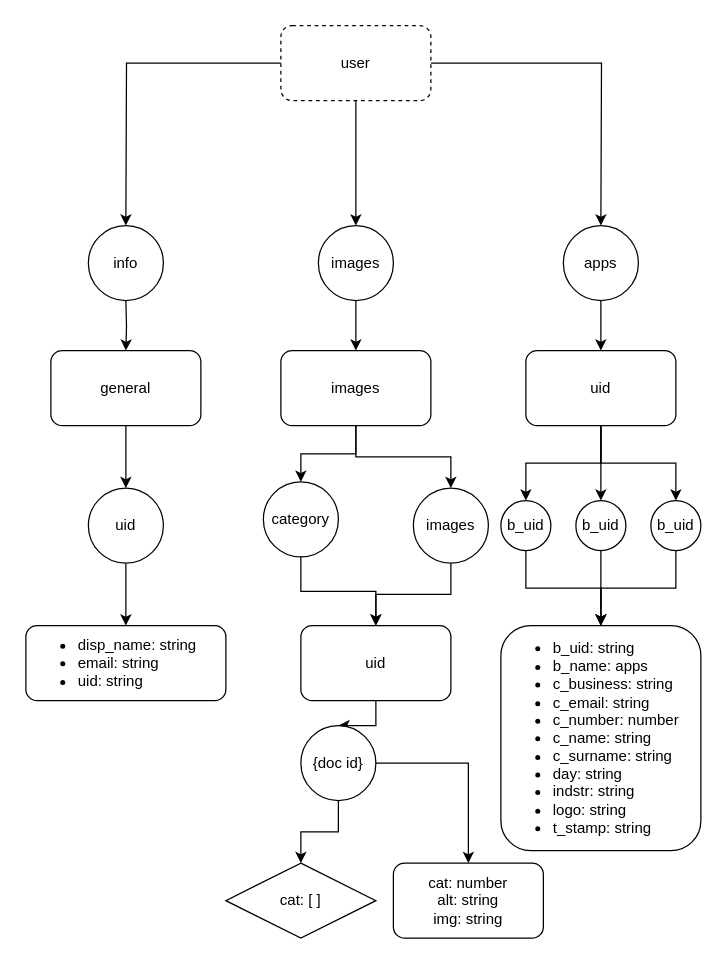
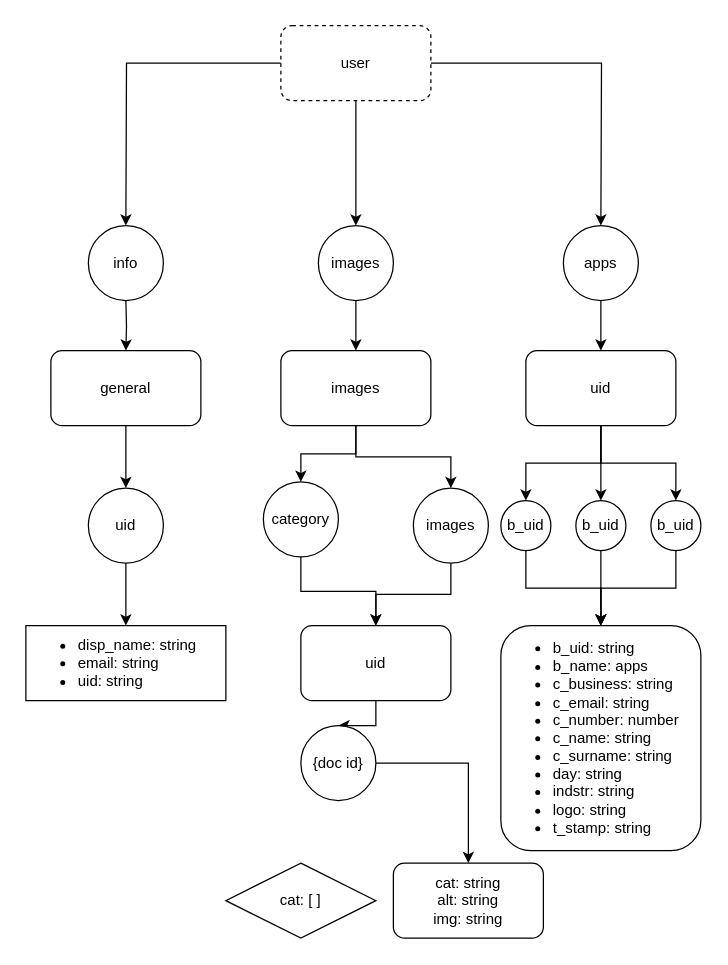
- <mxCell id="16" value="&lt;ul&gt;&lt;li&gt;disp_name: string&lt;/li&gt;&lt;li&gt;email: string&lt;/li&gt;&lt;li&gt;uid: string&lt;/li&gt;&lt;/ul&gt;" style="rounded=1;whiteSpace=wrap;html=1;align=left;" parent="1" vertex="1"><mxGeometry x="20" y="500" width="160" height="60" as="geometry" /></mxCell>
+ <mxCell id="16" value="&lt;ul&gt;&lt;li&gt;disp_name: string&lt;/li&gt;&lt;li&gt;email: string&lt;/li&gt;&lt;li&gt;uid: string&lt;/li&gt;&lt;/ul&gt;" style="whiteSpace=wrap;html=1;align=left;rounded=0;" parent="1" vertex="1"><mxGeometry x="20" y="500" width="160" height="60" as="geometry" /></mxCell>
- <mxCell id="26" style="edgeStyle=orthogonalEdgeStyle;rounded=0;orthogonalLoop=1;jettySize=auto;html=1;entryX=0.5;entryY=0;entryDx=0;entryDy=0;" parent="1" source="28" target="29" edge="1"><mxGeometry relative="1" as="geometry" /></mxCell>
- <mxCell id="30" value="cat: number&lt;br&gt;alt: string&lt;br&gt;img: string" style="rounded=1;whiteSpace=wrap;html=1;" parent="1" vertex="1"><mxGeometry x="314" y="690" width="120" height="60" as="geometry" /></mxCell>
+ <mxCell id="30" value="cat: string&lt;br&gt;alt: string&lt;br&gt;img: string" style="rounded=1;whiteSpace=wrap;html=1;" parent="1" vertex="1"><mxGeometry x="314" y="690" width="120" height="60" as="geometry" /></mxCell>
